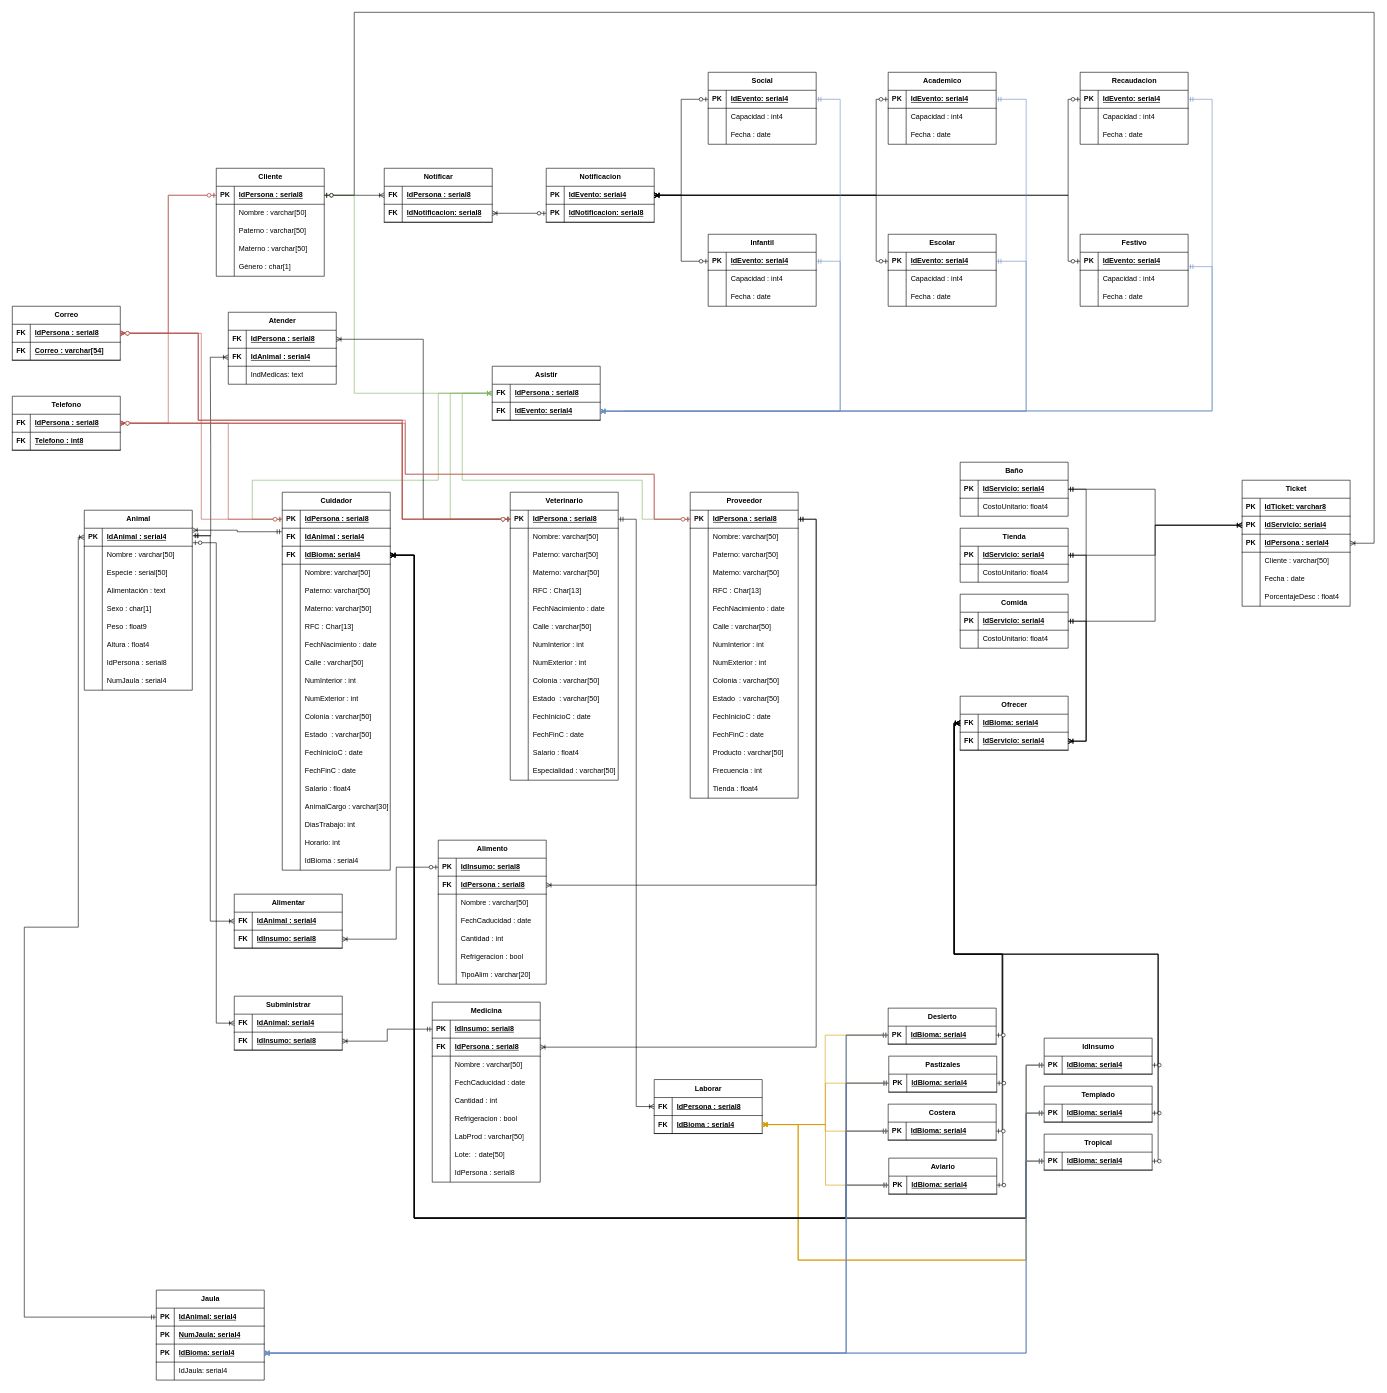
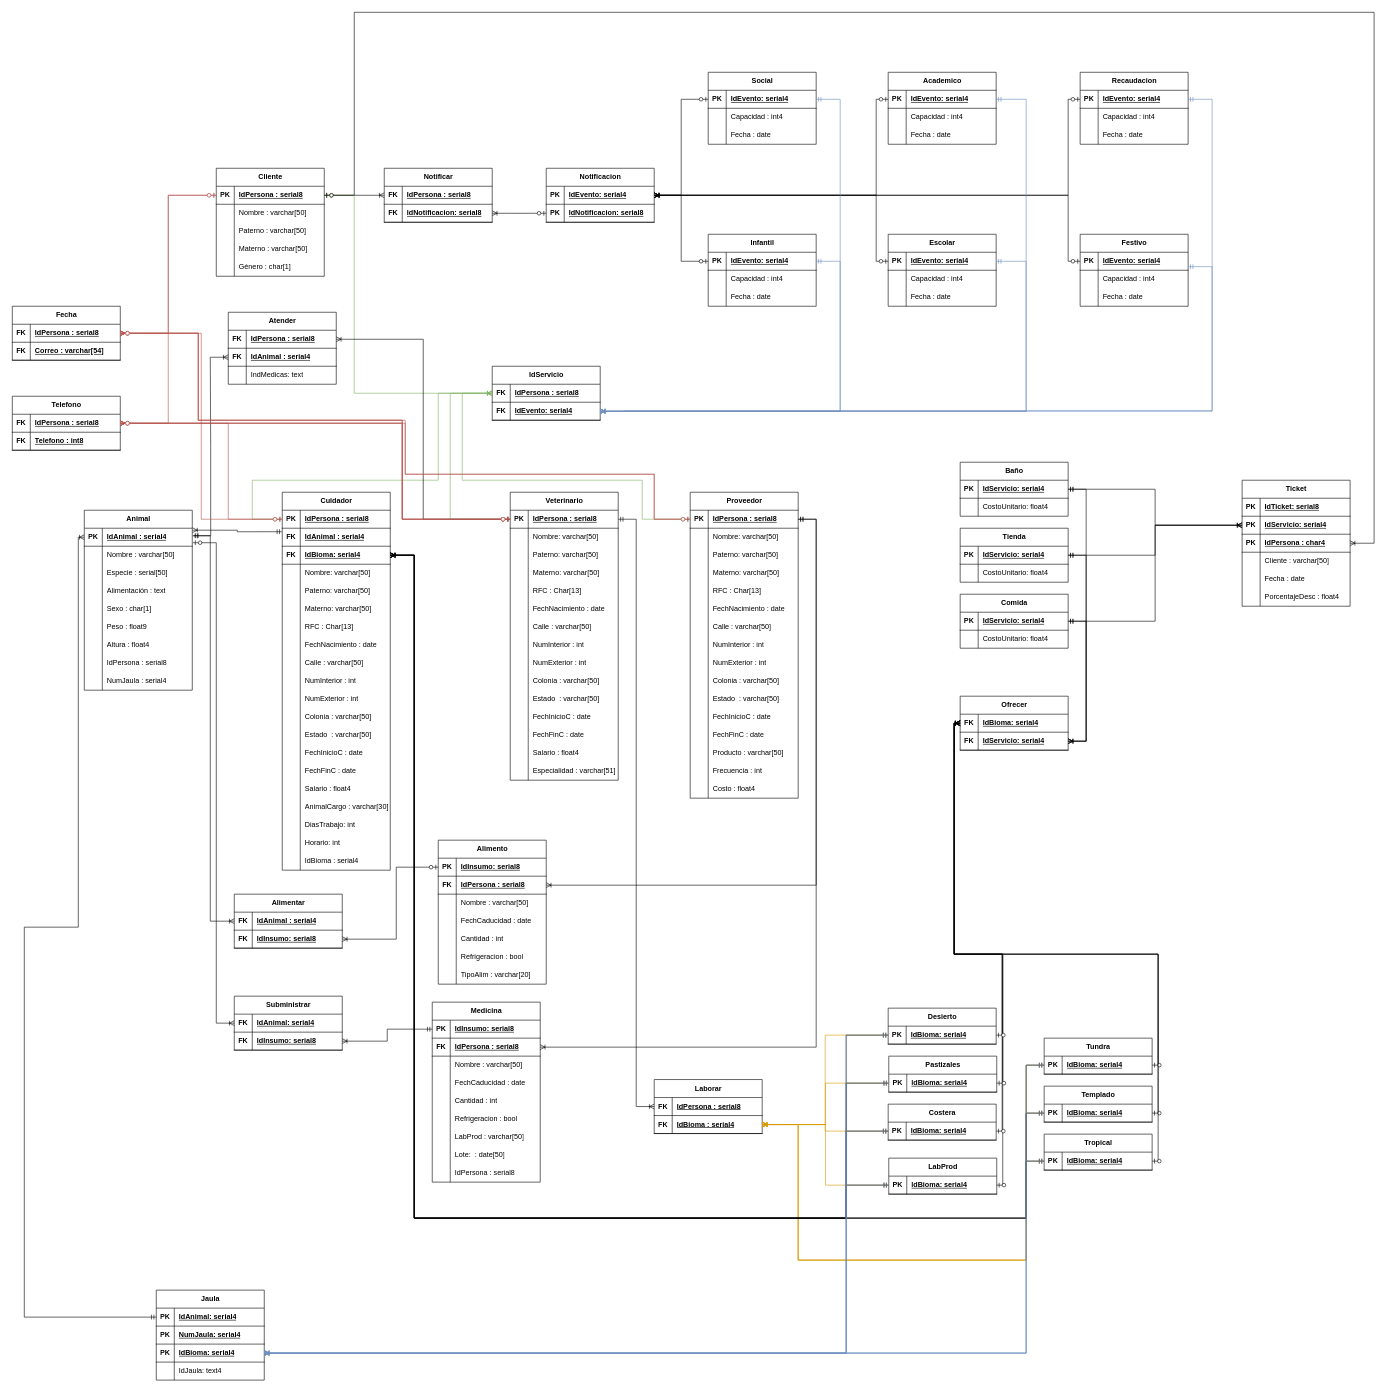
- <mxCell id="202" value="Correo" style="shape=table;startSize=30;container=1;collapsible=1;childLayout=tableLayout;fixedRows=1;rowLines=0;fontStyle=1;align=center;resizeLast=1;html=1;" parent="1" vertex="1"><mxGeometry x="20" y="510" width="180" height="90" as="geometry" /></mxCell>
+ <mxCell id="202" value="Fecha" style="shape=table;startSize=30;container=1;collapsible=1;childLayout=tableLayout;fixedRows=1;rowLines=0;fontStyle=1;align=center;resizeLast=1;html=1;" parent="1" vertex="1"><mxGeometry x="20" y="510" width="180" height="90" as="geometry" /></mxCell>
- <mxCell id="467" value="Asistir" style="shape=table;startSize=30;container=1;collapsible=1;childLayout=tableLayout;fixedRows=1;rowLines=0;fontStyle=1;align=center;resizeLast=1;html=1;" parent="1" vertex="1"><mxGeometry x="820" y="610" width="180" height="90" as="geometry" /></mxCell>
+ <mxCell id="467" value="IdServicio" style="shape=table;startSize=30;container=1;collapsible=1;childLayout=tableLayout;fixedRows=1;rowLines=0;fontStyle=1;align=center;resizeLast=1;html=1;" parent="1" vertex="1"><mxGeometry x="820" y="610" width="180" height="90" as="geometry" /></mxCell>
- <mxCell id="429" value="IdTicket: varchar8" style="shape=partialRectangle;connectable=0;fillColor=none;top=0;left=0;bottom=0;right=0;align=left;spacingLeft=6;fontStyle=5;overflow=hidden;whiteSpace=wrap;html=1;" parent="427" vertex="1"><mxGeometry x="30" width="150" height="30" as="geometry"><mxRectangle width="150" height="30" as="alternateBounds" /></mxGeometry></mxCell>
+ <mxCell id="429" value="IdTicket: serial8" style="shape=partialRectangle;connectable=0;fillColor=none;top=0;left=0;bottom=0;right=0;align=left;spacingLeft=6;fontStyle=5;overflow=hidden;whiteSpace=wrap;html=1;" parent="427" vertex="1"><mxGeometry x="30" width="150" height="30" as="geometry"><mxRectangle width="150" height="30" as="alternateBounds" /></mxGeometry></mxCell>
- <mxCell id="435" value="IdPersona : serial4" style="shape=partialRectangle;connectable=0;fillColor=none;top=0;left=0;bottom=0;right=0;align=left;spacingLeft=6;fontStyle=5;overflow=hidden;whiteSpace=wrap;html=1;" parent="433" vertex="1"><mxGeometry x="30" width="150" height="30" as="geometry"><mxRectangle width="150" height="30" as="alternateBounds" /></mxGeometry></mxCell>
+ <mxCell id="435" value="IdPersona : char4" style="shape=partialRectangle;connectable=0;fillColor=none;top=0;left=0;bottom=0;right=0;align=left;spacingLeft=6;fontStyle=5;overflow=hidden;whiteSpace=wrap;html=1;" parent="433" vertex="1"><mxGeometry x="30" width="150" height="30" as="geometry"><mxRectangle width="150" height="30" as="alternateBounds" /></mxGeometry></mxCell>
- <mxCell id="152" value="Especialidad : varchar[50]" style="shape=partialRectangle;connectable=0;fillColor=none;top=0;left=0;bottom=0;right=0;align=left;spacingLeft=6;overflow=hidden;whiteSpace=wrap;html=1;" parent="150" vertex="1"><mxGeometry x="30" width="150" height="30" as="geometry"><mxRectangle width="150" height="30" as="alternateBounds" /></mxGeometry></mxCell>
+ <mxCell id="152" value="Especialidad : varchar[51]" style="shape=partialRectangle;connectable=0;fillColor=none;top=0;left=0;bottom=0;right=0;align=left;spacingLeft=6;overflow=hidden;whiteSpace=wrap;html=1;" parent="150" vertex="1"><mxGeometry x="30" width="150" height="30" as="geometry"><mxRectangle width="150" height="30" as="alternateBounds" /></mxGeometry></mxCell>
- <mxCell id="201" value="Tienda : float4" style="shape=partialRectangle;connectable=0;fillColor=none;top=0;left=0;bottom=0;right=0;align=left;spacingLeft=6;overflow=hidden;whiteSpace=wrap;html=1;" parent="199" vertex="1"><mxGeometry x="30" width="150" height="30" as="geometry"><mxRectangle width="150" height="30" as="alternateBounds" /></mxGeometry></mxCell>
+ <mxCell id="201" value="Costo : float4" style="shape=partialRectangle;connectable=0;fillColor=none;top=0;left=0;bottom=0;right=0;align=left;spacingLeft=6;overflow=hidden;whiteSpace=wrap;html=1;" parent="199" vertex="1"><mxGeometry x="30" width="150" height="30" as="geometry"><mxRectangle width="150" height="30" as="alternateBounds" /></mxGeometry></mxCell>
- <mxCell id="363" value="IdInsumo" style="shape=table;startSize=30;container=1;collapsible=1;childLayout=tableLayout;fixedRows=1;rowLines=0;fontStyle=1;align=center;resizeLast=1;html=1;" parent="1" vertex="1"><mxGeometry x="1740" y="1730" width="180" height="60" as="geometry" /></mxCell>
+ <mxCell id="363" value="Tundra" style="shape=table;startSize=30;container=1;collapsible=1;childLayout=tableLayout;fixedRows=1;rowLines=0;fontStyle=1;align=center;resizeLast=1;html=1;" parent="1" vertex="1"><mxGeometry x="1740" y="1730" width="180" height="60" as="geometry" /></mxCell>
- <mxCell id="359" value="Aviario" style="shape=table;startSize=30;container=1;collapsible=1;childLayout=tableLayout;fixedRows=1;rowLines=0;fontStyle=1;align=center;resizeLast=1;html=1;" parent="1" vertex="1"><mxGeometry x="1481" y="1930" width="180" height="60" as="geometry" /></mxCell>
+ <mxCell id="359" value="LabProd" style="shape=table;startSize=30;container=1;collapsible=1;childLayout=tableLayout;fixedRows=1;rowLines=0;fontStyle=1;align=center;resizeLast=1;html=1;" parent="1" vertex="1"><mxGeometry x="1481" y="1930" width="180" height="60" as="geometry" /></mxCell>
- <mxCell id="425" value="IdJaula: serial4" style="shape=partialRectangle;connectable=0;fillColor=none;top=0;left=0;bottom=0;right=0;align=left;spacingLeft=6;overflow=hidden;whiteSpace=wrap;html=1;" parent="423" vertex="1"><mxGeometry x="30" width="150" height="30" as="geometry"><mxRectangle width="150" height="30" as="alternateBounds" /></mxGeometry></mxCell>
+ <mxCell id="425" value="IdJaula: text4" style="shape=partialRectangle;connectable=0;fillColor=none;top=0;left=0;bottom=0;right=0;align=left;spacingLeft=6;overflow=hidden;whiteSpace=wrap;html=1;" parent="423" vertex="1"><mxGeometry x="30" width="150" height="30" as="geometry"><mxRectangle width="150" height="30" as="alternateBounds" /></mxGeometry></mxCell>
